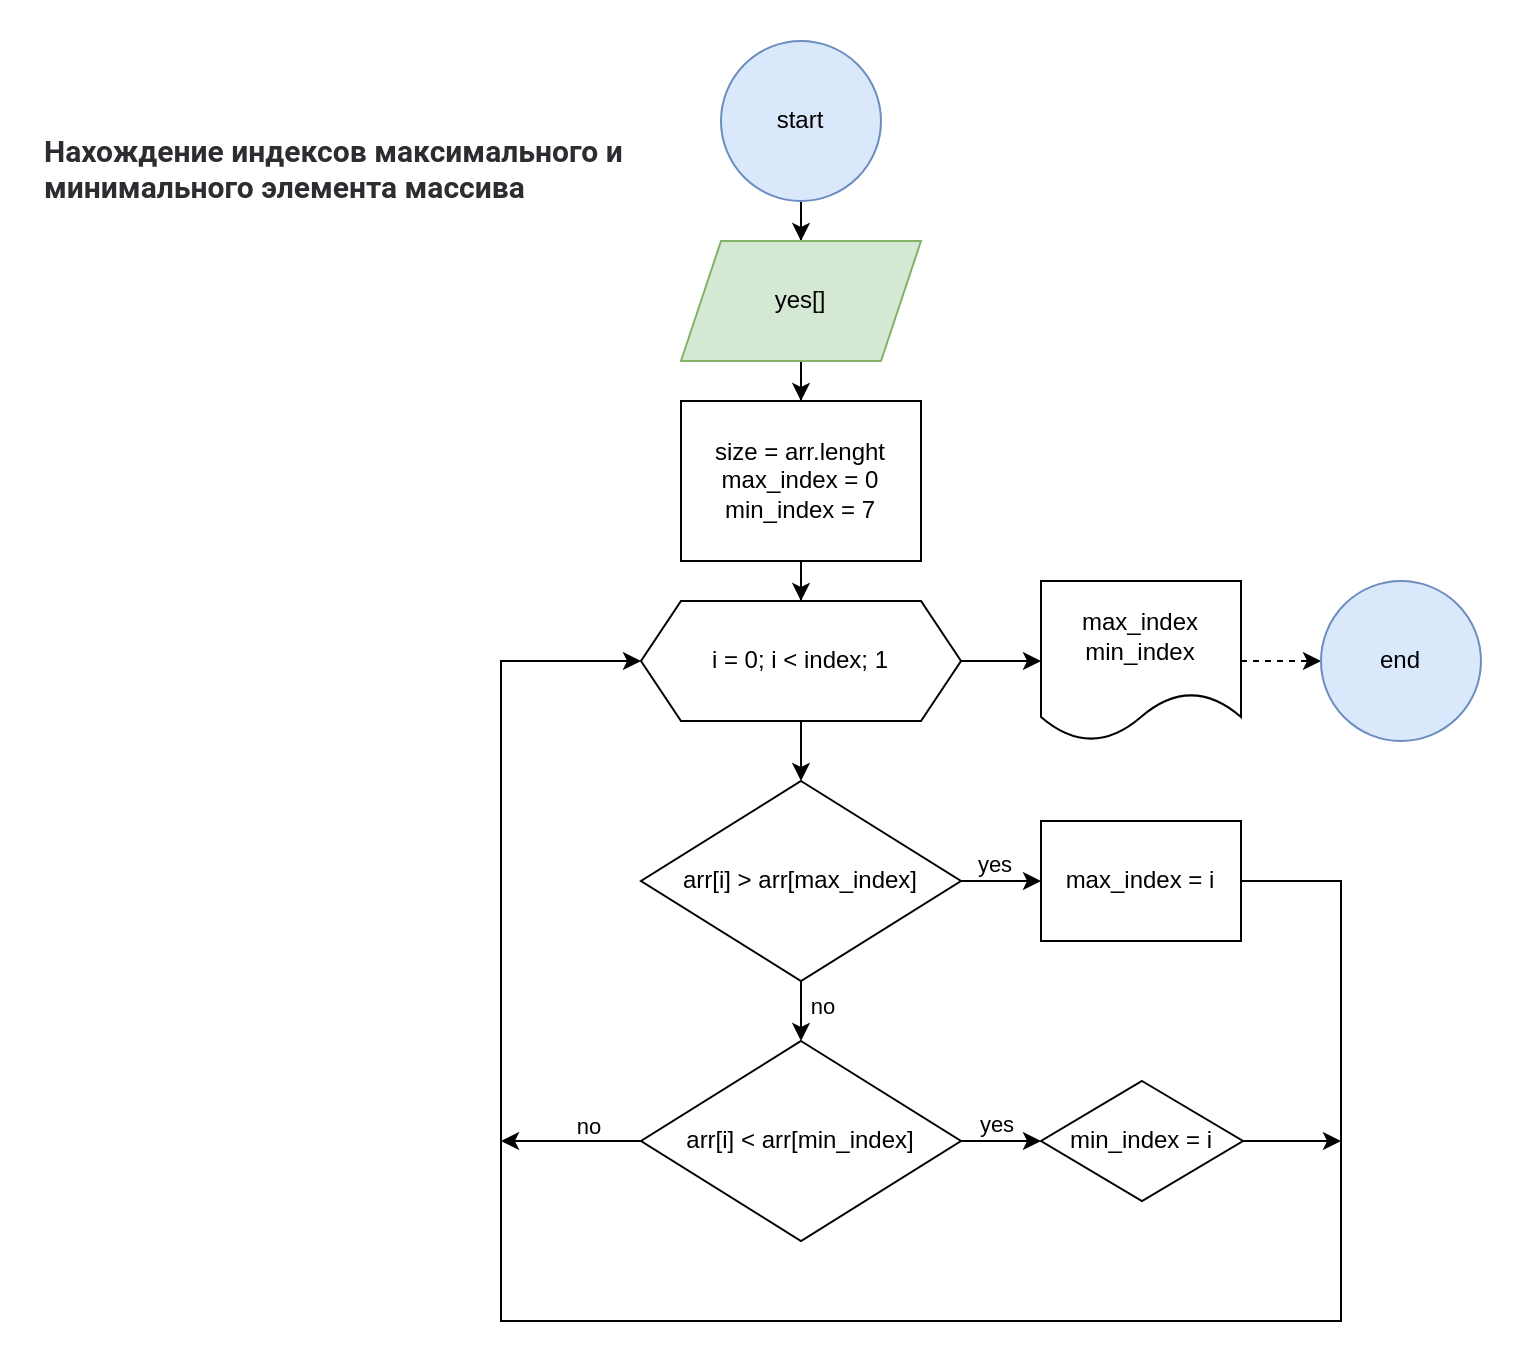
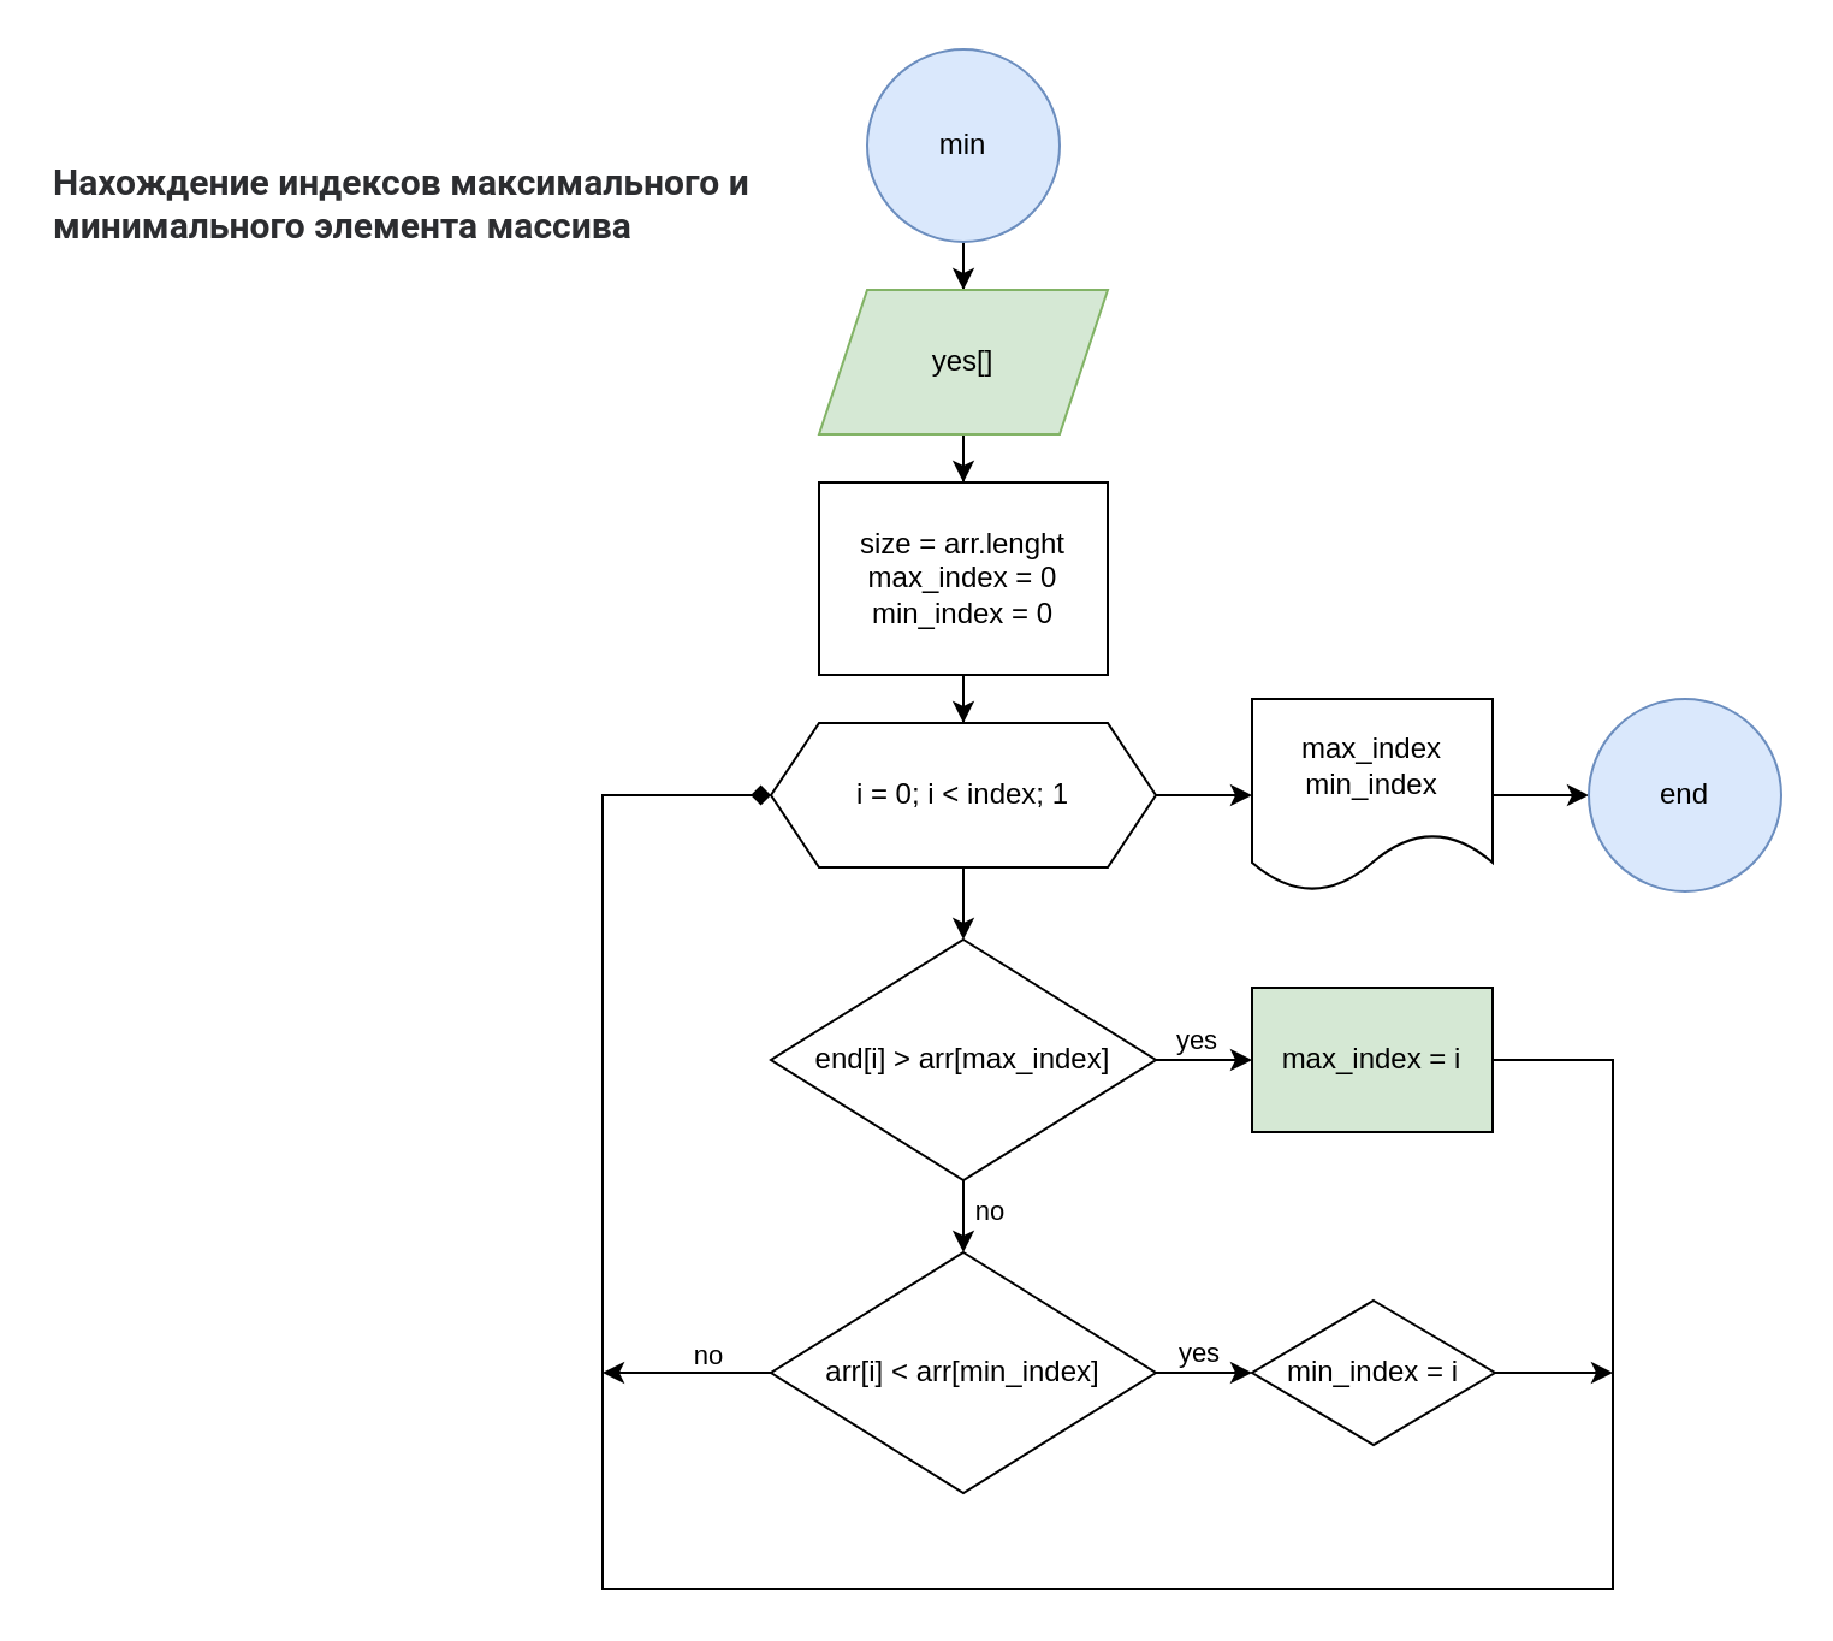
- <mxCell id="4" value="start" style="ellipse;whiteSpace=wrap;html=1;aspect=fixed;fillColor=#dae8fc;strokeColor=#6c8ebf;" vertex="1" parent="1"><mxGeometry x="360" y="20" width="80" height="80" as="geometry" /></mxCell>
+ <mxCell id="4" value="min" style="ellipse;whiteSpace=wrap;html=1;aspect=fixed;fillColor=#dae8fc;strokeColor=#6c8ebf;" vertex="1" parent="1"><mxGeometry x="360" y="20" width="80" height="80" as="geometry" /></mxCell>
- <mxCell id="8" value="size = arr.lenght&lt;br&gt;max_index = 0&lt;br&gt;min_index = 7" style="whiteSpace=wrap;html=1;" vertex="1" parent="1"><mxGeometry x="340" y="200" width="120" height="80" as="geometry" /></mxCell>
+ <mxCell id="8" value="size = arr.lenght&lt;br&gt;max_index = 0&lt;br&gt;min_index = 0" style="whiteSpace=wrap;html=1;" vertex="1" parent="1"><mxGeometry x="340" y="200" width="120" height="80" as="geometry" /></mxCell>
- <mxCell id="17" style="edgeStyle=orthogonalEdgeStyle;rounded=0;orthogonalLoop=1;jettySize=auto;html=1;entryX=0;entryY=0.5;entryDx=0;entryDy=0;exitX=1;exitY=0.5;exitDx=0;exitDy=0;" edge="1" parent="1" source="18" target="11"><mxGeometry relative="1" as="geometry"><Array as="points"><mxPoint x="670" y="440" /><mxPoint x="670" y="660" /><mxPoint x="250" y="660" /><mxPoint x="250" y="330" /></Array></mxGeometry></mxCell>
+ <mxCell id="17" style="edgeStyle=orthogonalEdgeStyle;rounded=0;orthogonalLoop=1;jettySize=auto;html=1;entryX=0;entryY=0.5;entryDx=0;entryDy=0;exitX=1;exitY=0.5;exitDx=0;exitDy=0;endArrow=diamond;" edge="1" parent="1" source="18" target="11"><mxGeometry relative="1" as="geometry"><Array as="points"><mxPoint x="670" y="440" /><mxPoint x="670" y="660" /><mxPoint x="250" y="660" /><mxPoint x="250" y="330" /></Array></mxGeometry></mxCell>
- <mxCell id="26" value="" style="edgeStyle=orthogonalEdgeStyle;rounded=0;orthogonalLoop=1;jettySize=auto;html=1;dashed=1;" edge="1" parent="1" source="27" target="28"><mxGeometry relative="1" as="geometry" /></mxCell>
+ <mxCell id="26" value="" style="edgeStyle=orthogonalEdgeStyle;rounded=0;orthogonalLoop=1;jettySize=auto;html=1;" edge="1" parent="1" source="27" target="28"><mxGeometry relative="1" as="geometry" /></mxCell>
- <mxCell id="16" value="arr[i] &amp;gt; arr[max_index]" style="rhombus;whiteSpace=wrap;html=1;" vertex="1" parent="1"><mxGeometry x="320" y="390" width="160" height="100" as="geometry" /></mxCell>
+ <mxCell id="16" value="end[i] &amp;gt; arr[max_index]" style="rhombus;whiteSpace=wrap;html=1;" vertex="1" parent="1"><mxGeometry x="320" y="390" width="160" height="100" as="geometry" /></mxCell>
- <mxCell id="18" value="max_index = i" style="whiteSpace=wrap;html=1;" vertex="1" parent="1"><mxGeometry x="520" y="410" width="100" height="60" as="geometry" /></mxCell>
+ <mxCell id="18" value="max_index = i" style="whiteSpace=wrap;html=1;fillColor=#d5e8d4;" vertex="1" parent="1"><mxGeometry x="520" y="410" width="100" height="60" as="geometry" /></mxCell>
